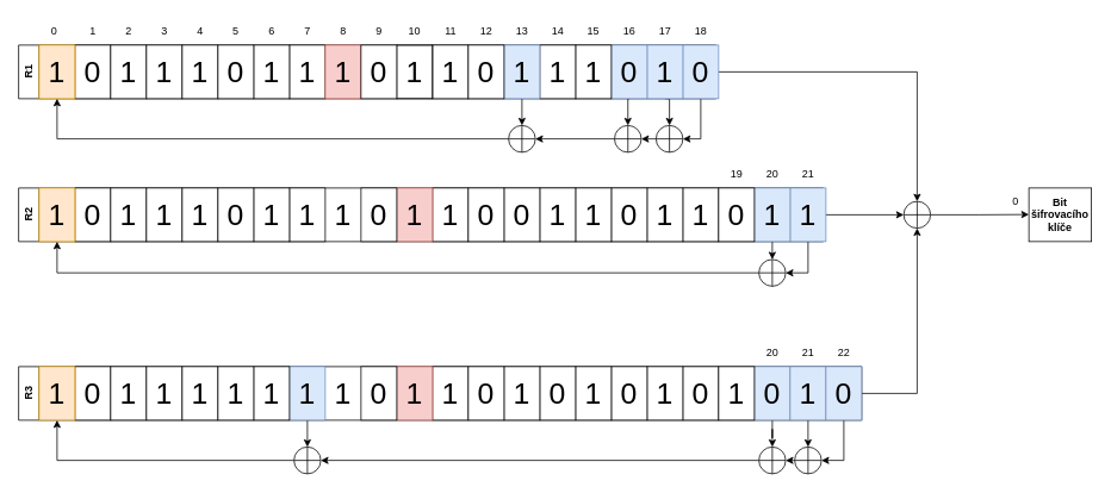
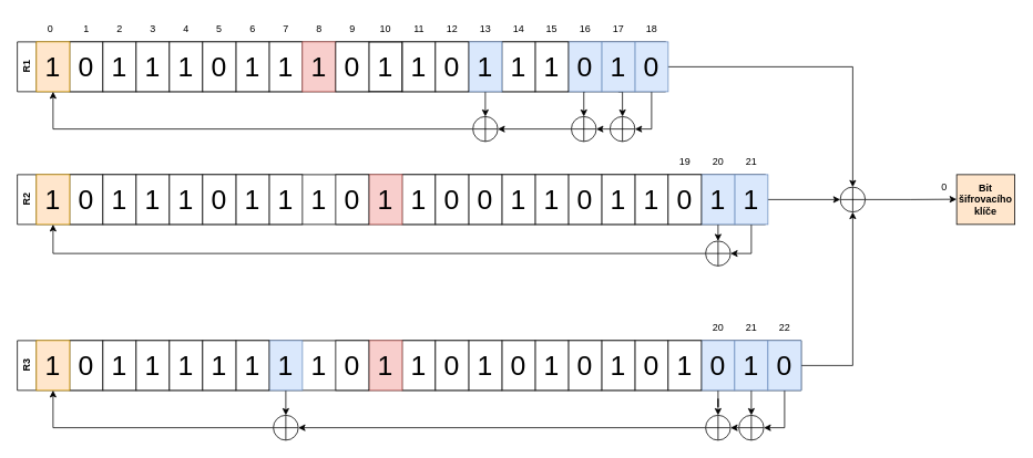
- <mxCell id="123" value="&lt;b&gt;Bit šifrovacího klíče&lt;/b&gt;" style="whiteSpace=wrap;html=1;" vertex="1" parent="1"><mxGeometry x="1150" y="210" width="70" height="60" as="geometry" /></mxCell>
+ <mxCell id="123" value="&lt;b&gt;Bit šifrovacího klíče&lt;/b&gt;" style="whiteSpace=wrap;html=1;fillColor=#ffe6cc;" vertex="1" parent="1"><mxGeometry x="1150" y="210" width="70" height="60" as="geometry" /></mxCell>
